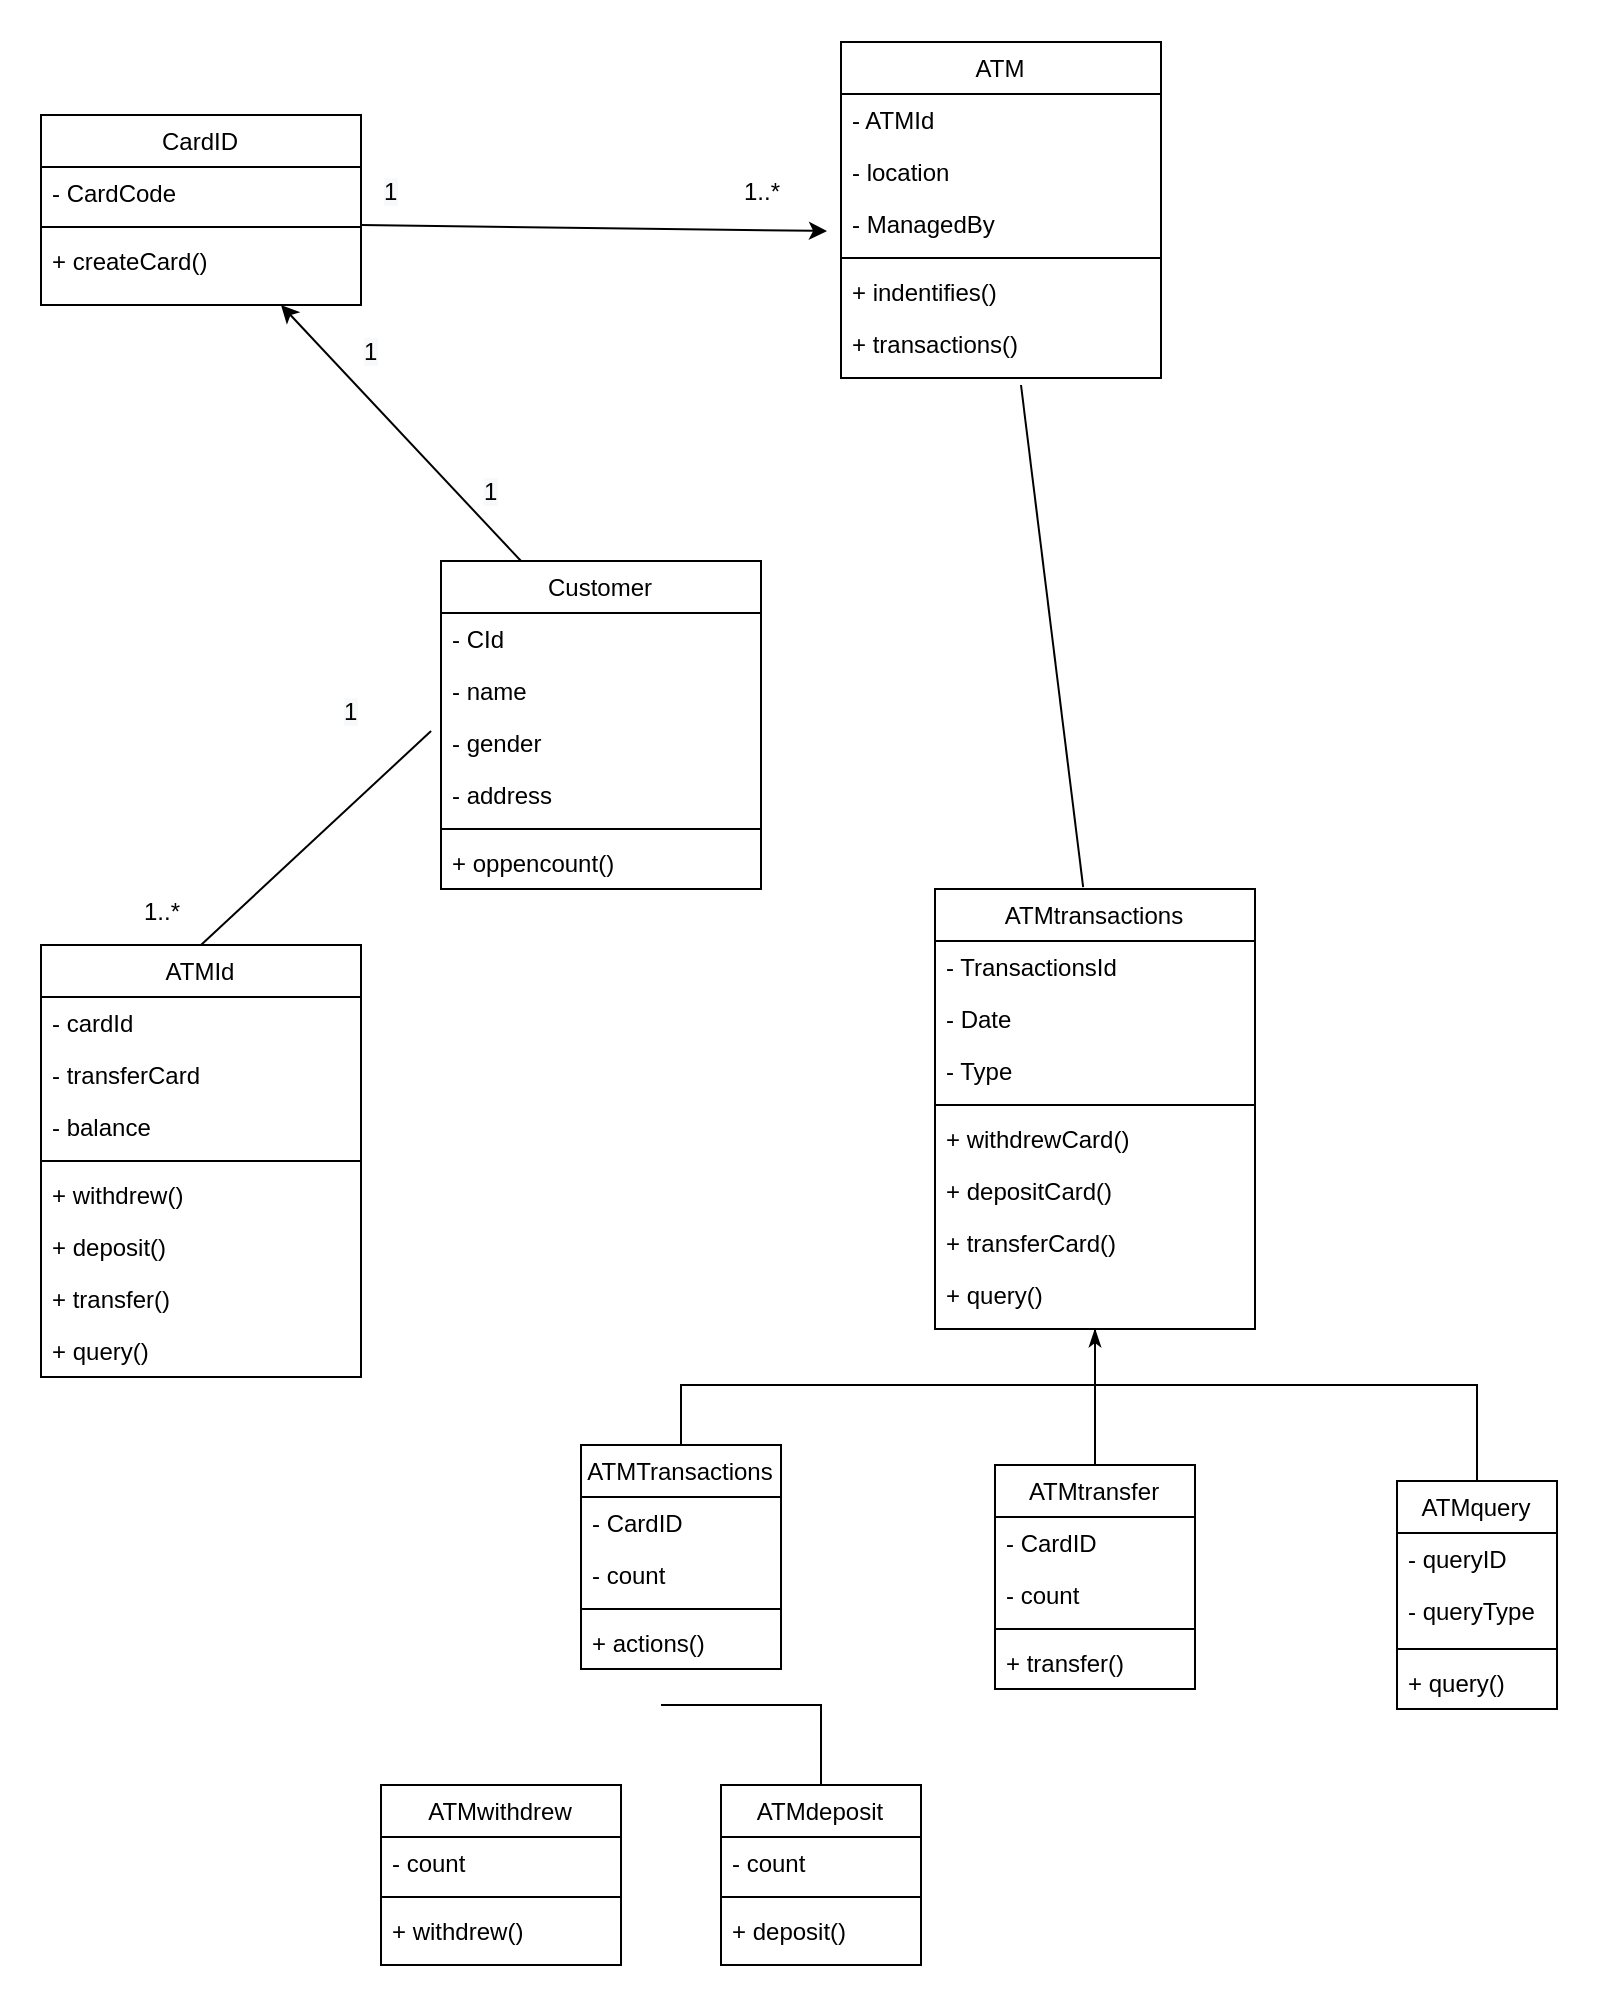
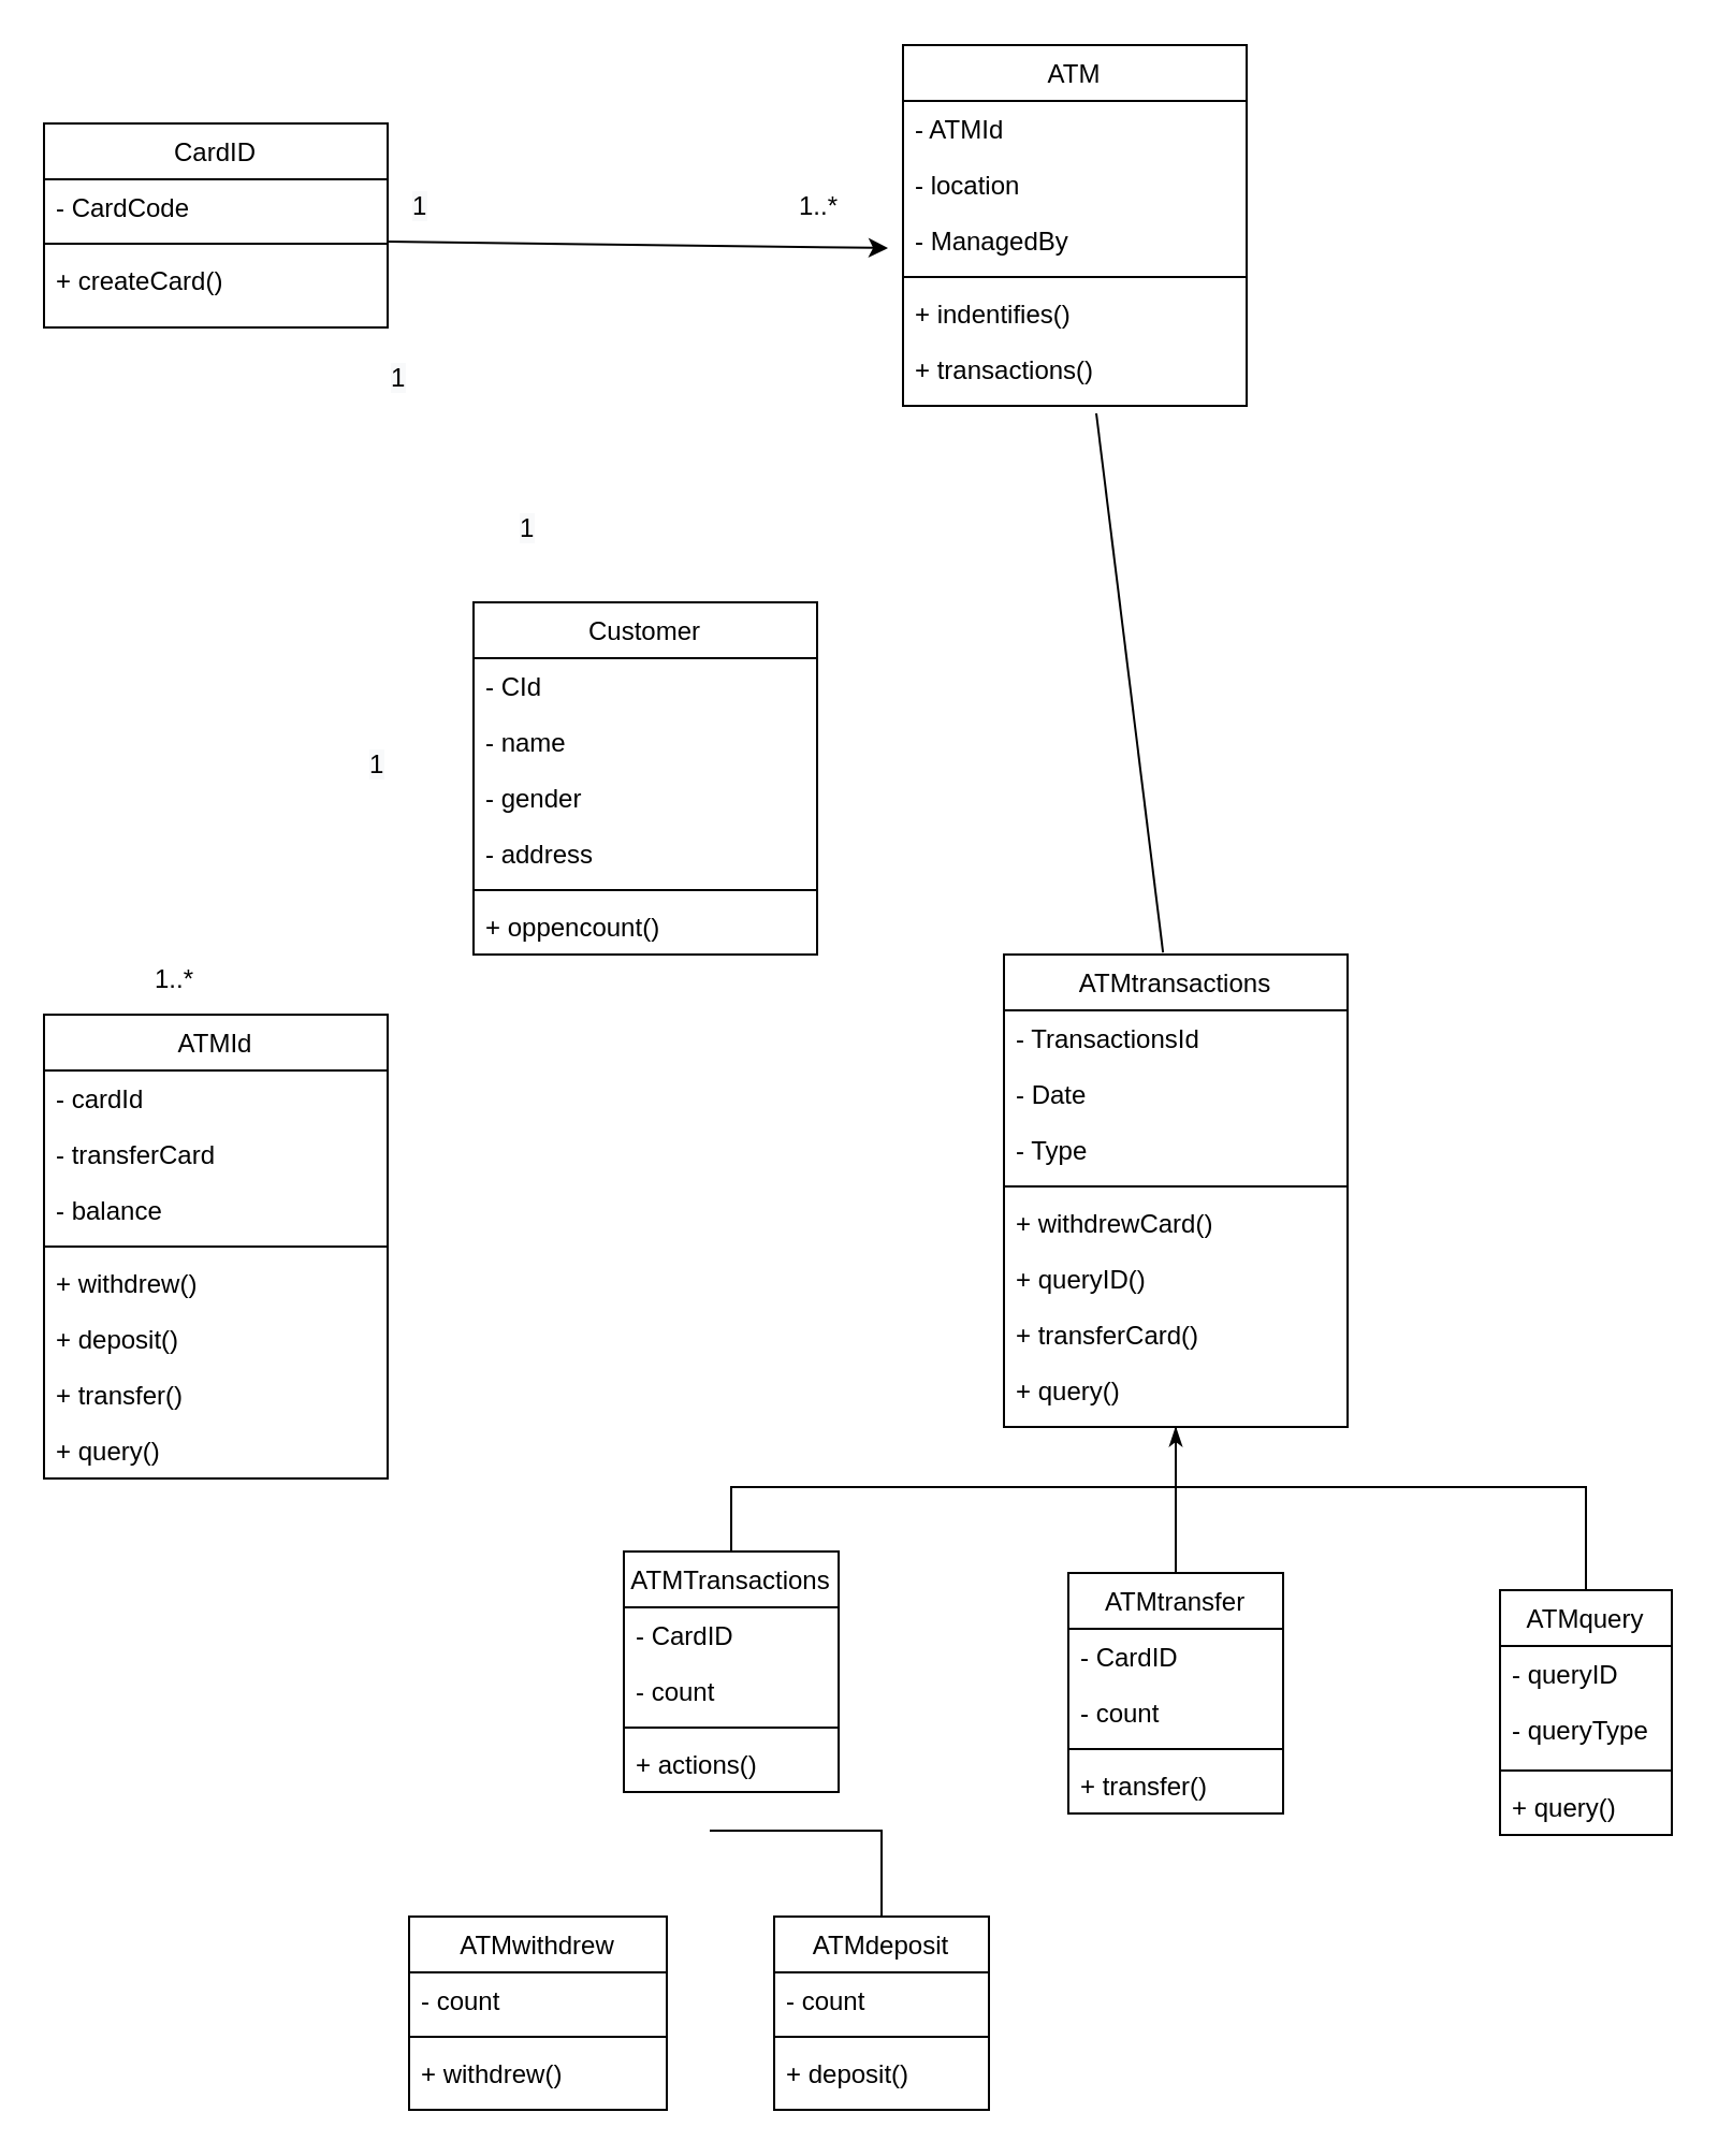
- <mxCell id="13" value="" style="endArrow=classic;html=1;exitX=0.25;exitY=0;exitDx=0;exitDy=0;entryX=0.75;entryY=1;entryDx=0;entryDy=0;" parent="1" source="56" target="2" edge="1"><mxGeometry width="50" height="50" relative="1" as="geometry"><mxPoint x="329.5" y="262" as="sourcePoint" /><mxPoint x="250" y="332" as="targetPoint" /></mxGeometry></mxCell>
- <mxCell id="73" value="" style="endArrow=none;html=1;exitX=0.5;exitY=0;exitDx=0;exitDy=0;entryX=-0.031;entryY=0.269;entryDx=0;entryDy=0;entryPerimeter=0;" edge="1" parent="1" source="15" target="59"><mxGeometry width="50" height="50" relative="1" as="geometry"><mxPoint x="160" y="422" as="sourcePoint" /><mxPoint x="210" y="372" as="targetPoint" /></mxGeometry></mxCell>
- <mxCell id="30" value="+ depositCard()" style="text;align=left;verticalAlign=top;spacingLeft=4;spacingRight=4;overflow=hidden;rotatable=0;points=[[0,0.5],[1,0.5]];portConstraint=eastwest;" parent="24" vertex="1"><mxGeometry y="138" width="160" height="26" as="geometry" /></mxCell>
+ <mxCell id="30" value="+ queryID()" style="text;align=left;verticalAlign=top;spacingLeft=4;spacingRight=4;overflow=hidden;rotatable=0;points=[[0,0.5],[1,0.5]];portConstraint=eastwest;" parent="24" vertex="1"><mxGeometry y="138" width="160" height="26" as="geometry" /></mxCell>
